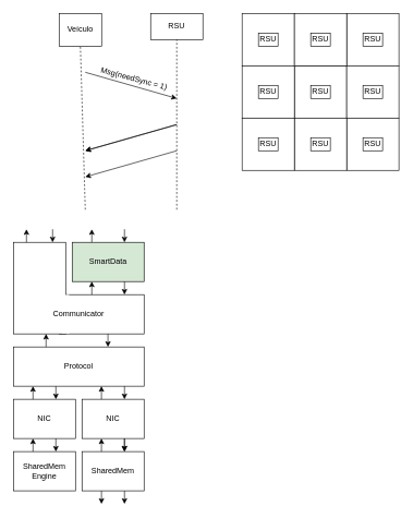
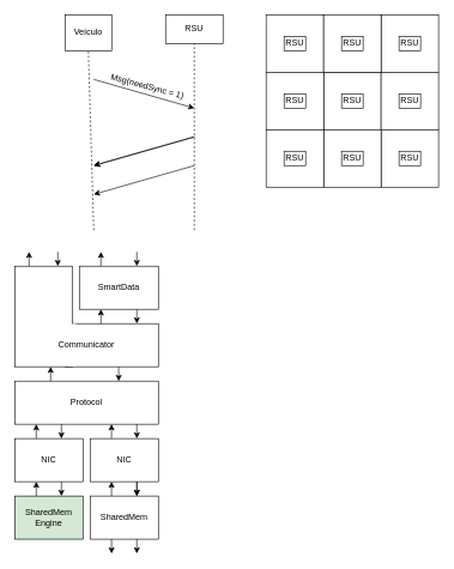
- <mxCell id="30" value="SmartData" style="rounded=0;whiteSpace=wrap;html=1;fillColor=#d5e8d4;" vertex="1" parent="1"><mxGeometry x="110" y="370" width="110" height="60" as="geometry" /></mxCell>
+ <mxCell id="30" value="SmartData" style="rounded=0;whiteSpace=wrap;html=1;" vertex="1" parent="1"><mxGeometry x="110" y="370" width="110" height="60" as="geometry" /></mxCell>
- <mxCell id="50" value="SharedMem&lt;br&gt;Engine" style="rounded=0;whiteSpace=wrap;html=1;" vertex="1" parent="1"><mxGeometry x="20" y="690" width="95" height="60" as="geometry" /></mxCell>
+ <mxCell id="50" value="SharedMem&lt;br&gt;Engine" style="rounded=0;whiteSpace=wrap;html=1;fillColor=#d5e8d4;" vertex="1" parent="1"><mxGeometry x="20" y="690" width="95" height="60" as="geometry" /></mxCell>
